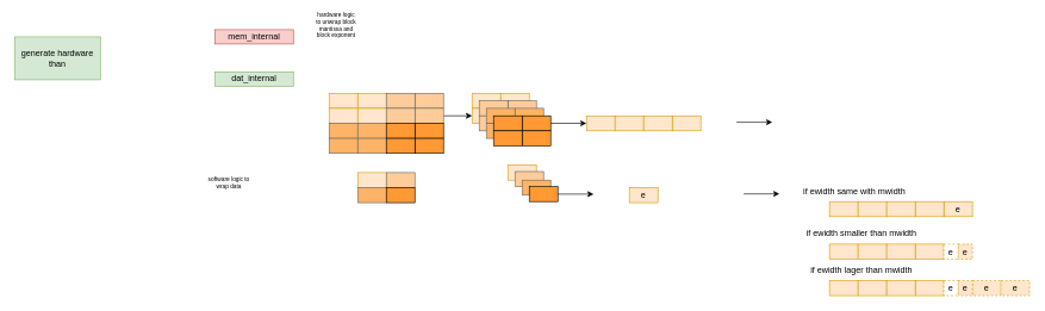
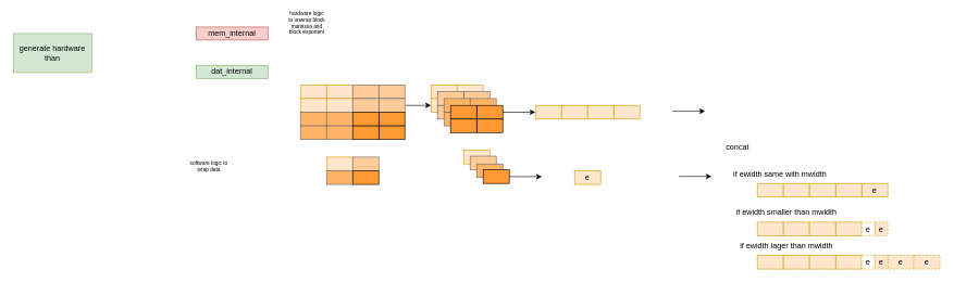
+ <mxCell id="56" value="concat" style="text;strokeColor=none;align=center;fillColor=none;html=1;verticalAlign=middle;whiteSpace=wrap;rounded=0;" vertex="1" parent="1"><mxGeometry x="1100" y="211" width="60" height="30" as="geometry" /></mxCell>
